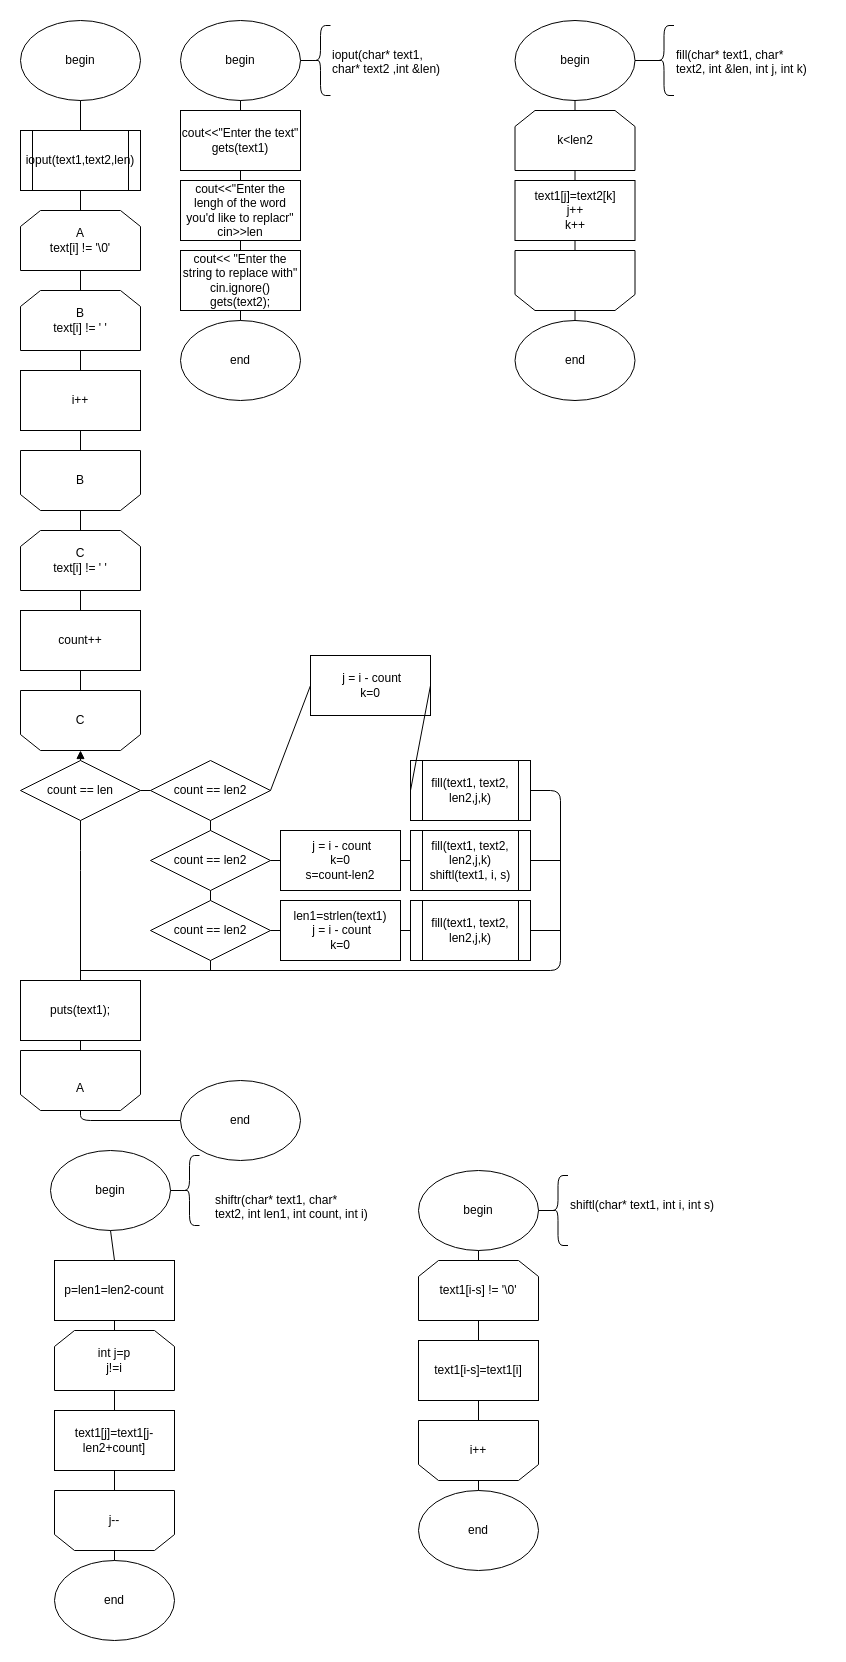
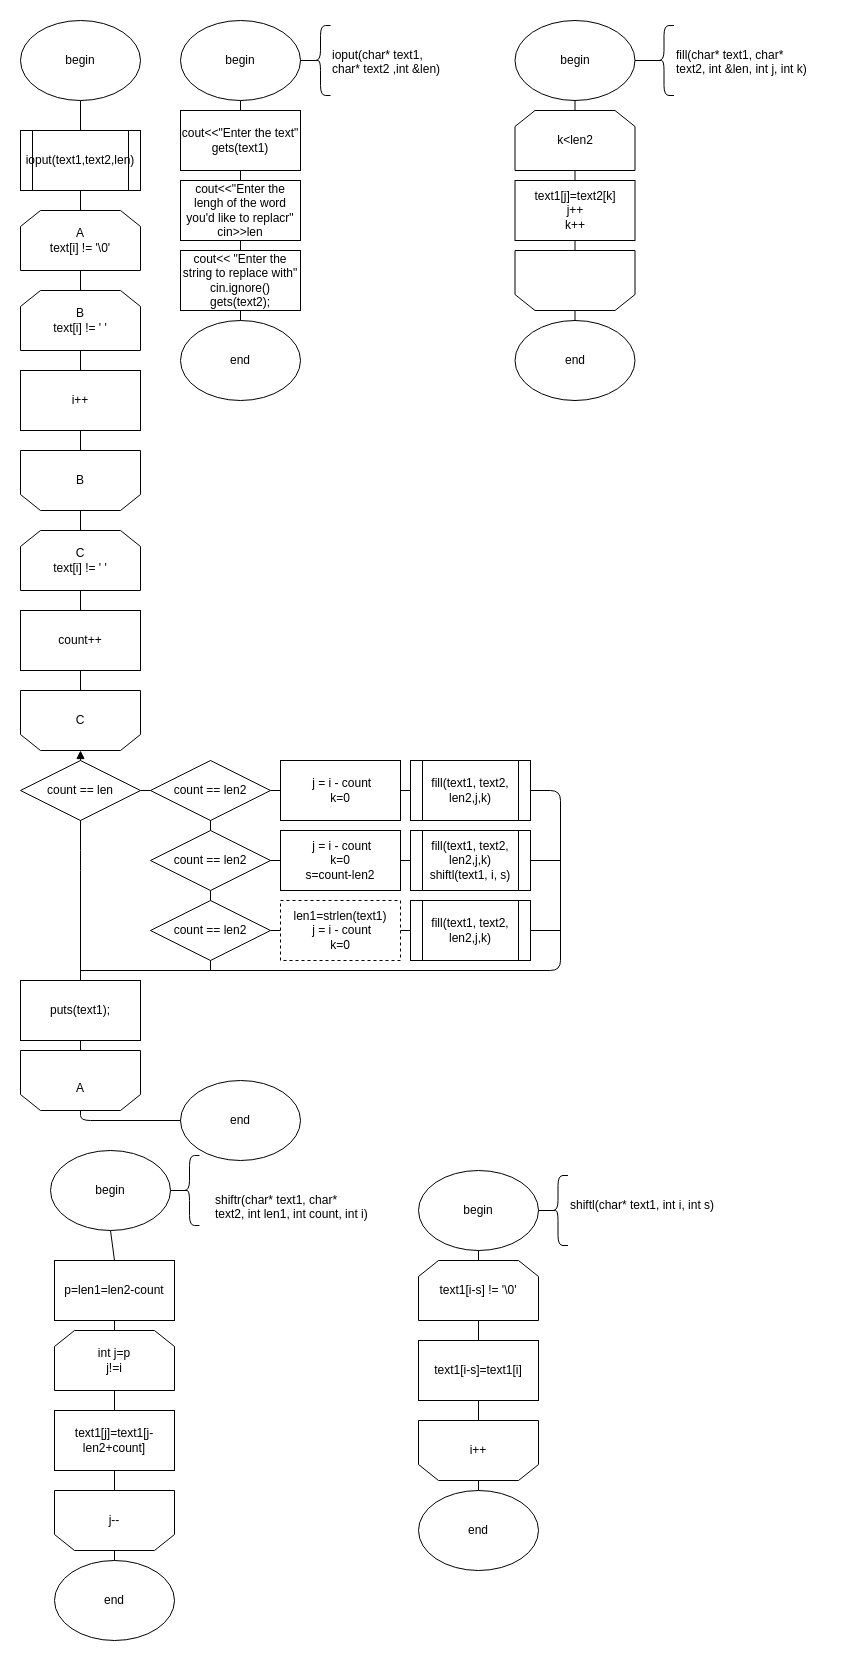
- <mxCell id="28" value="&amp;nbsp;j = i - count&lt;br&gt;k=0" style="rounded=0;whiteSpace=wrap;html=1;" parent="1" vertex="1"><mxGeometry x="310" y="655" width="120" height="60" as="geometry" /></mxCell>
+ <mxCell id="28" value="&amp;nbsp;j = i - count&lt;br&gt;k=0" style="rounded=0;whiteSpace=wrap;html=1;" parent="1" vertex="1"><mxGeometry x="280" y="760" width="120" height="60" as="geometry" /></mxCell>
- <mxCell id="39" value="len1=strlen(text1)&lt;br&gt;&amp;nbsp;j = i - count&lt;br&gt;k=0" style="rounded=0;whiteSpace=wrap;html=1;" parent="1" vertex="1"><mxGeometry x="280" y="900" width="120" height="60" as="geometry" /></mxCell>
+ <mxCell id="39" value="len1=strlen(text1)&lt;br&gt;&amp;nbsp;j = i - count&lt;br&gt;k=0" style="rounded=0;whiteSpace=wrap;html=1;dashed=1;" parent="1" vertex="1"><mxGeometry x="280" y="900" width="120" height="60" as="geometry" /></mxCell>
